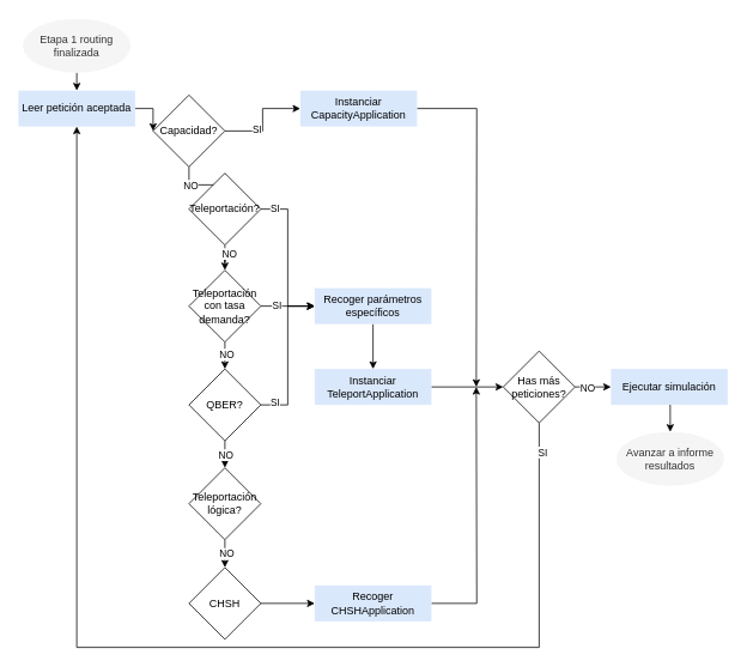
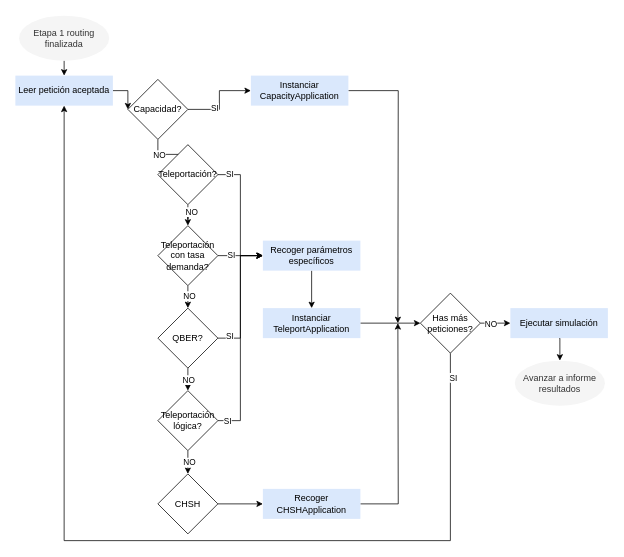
+ <mxCell id="46" style="edgeStyle=orthogonalEdgeStyle;rounded=0;orthogonalLoop=1;jettySize=auto;html=1;exitX=1;exitY=0.5;exitDx=0;exitDy=0;entryX=0;entryY=0.5;entryDx=0;entryDy=0;" edge="1" parent="1" source="48" target="32"><mxGeometry relative="1" as="geometry" /></mxCell>
+ <mxCell id="47" value="SI" style="edgeLabel;html=1;align=center;verticalAlign=middle;resizable=0;points=[];" vertex="1" connectable="0" parent="46"><mxGeometry x="-0.914" relative="1" as="geometry"><mxPoint as="offset" /></mxGeometry></mxCell>
